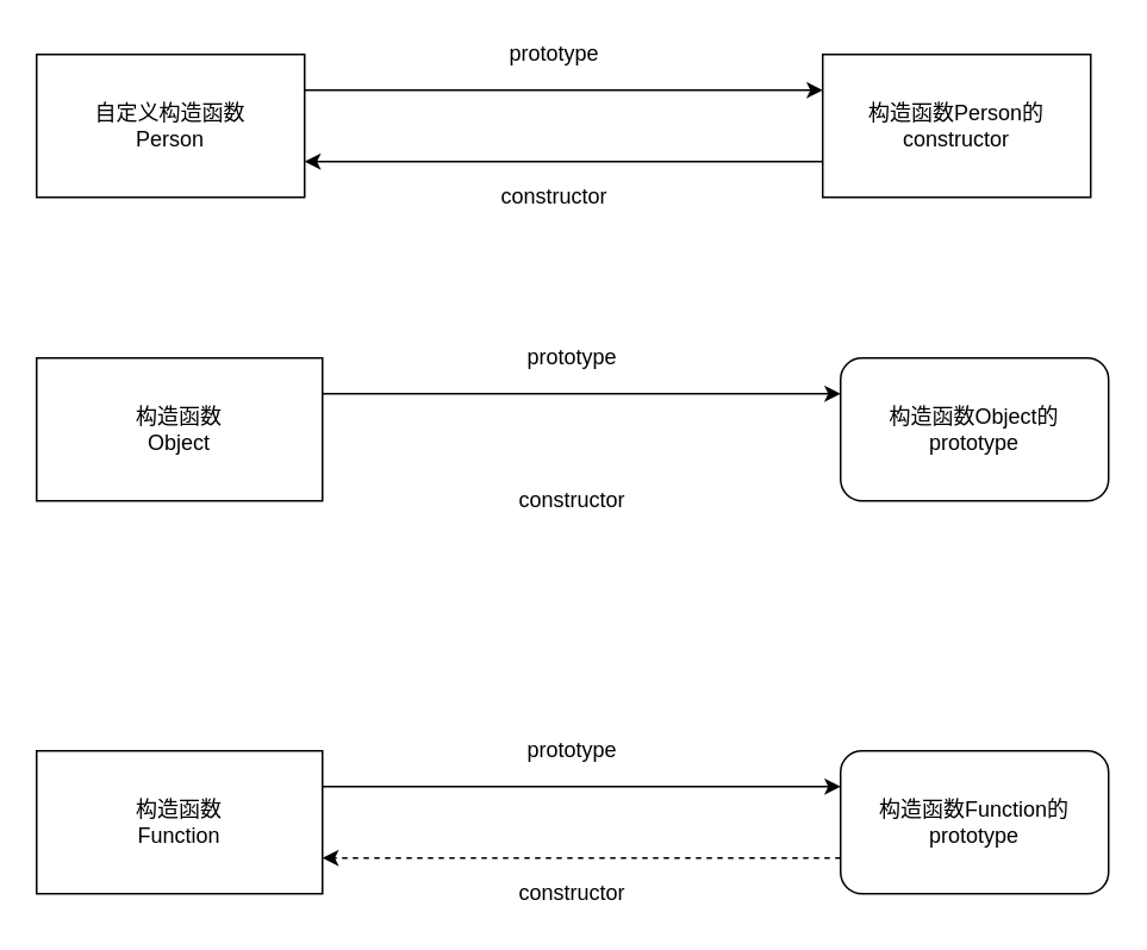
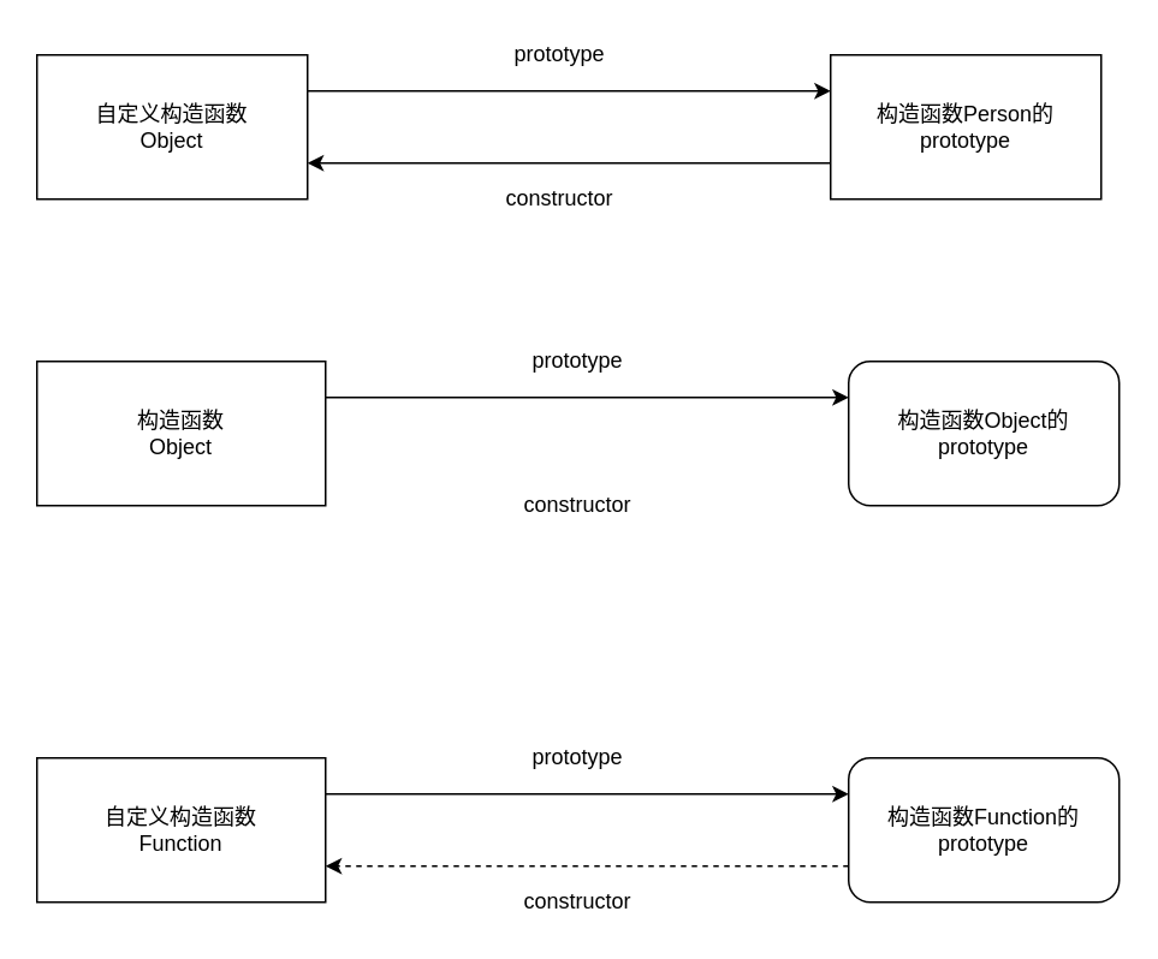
- <mxCell id="13" value="自定义构造函数&lt;br&gt;Person" style="rounded=0;whiteSpace=wrap;html=1;" vertex="1" parent="1"><mxGeometry x="20" width="150" height="80" as="geometry" y="30" /></mxCell>
+ <mxCell id="13" value="自定义构造函数&lt;br&gt;Object" style="rounded=0;whiteSpace=wrap;html=1;" vertex="1" parent="1"><mxGeometry x="20" width="150" height="80" as="geometry" y="30" /></mxCell>
- <mxCell id="18" value="构造函数Person的&lt;br&gt;constructor" style="rounded=0;whiteSpace=wrap;html=1;" vertex="1" parent="1"><mxGeometry x="460" width="150" height="80" as="geometry" y="30" /></mxCell>
+ <mxCell id="18" value="构造函数Person的&lt;br&gt;prototype" style="rounded=0;whiteSpace=wrap;html=1;" vertex="1" parent="1"><mxGeometry x="460" width="150" height="80" as="geometry" y="30" /></mxCell>
- <mxCell id="7" value="构造函数&lt;br&gt;Function" style="rounded=0;whiteSpace=wrap;html=1;" vertex="1" parent="1"><mxGeometry x="20" y="420" width="160" height="80" as="geometry" /></mxCell>
+ <mxCell id="7" value="自定义构造函数&lt;br&gt;Function" style="rounded=0;whiteSpace=wrap;html=1;" vertex="1" parent="1"><mxGeometry x="20" y="420" width="160" height="80" as="geometry" /></mxCell>
